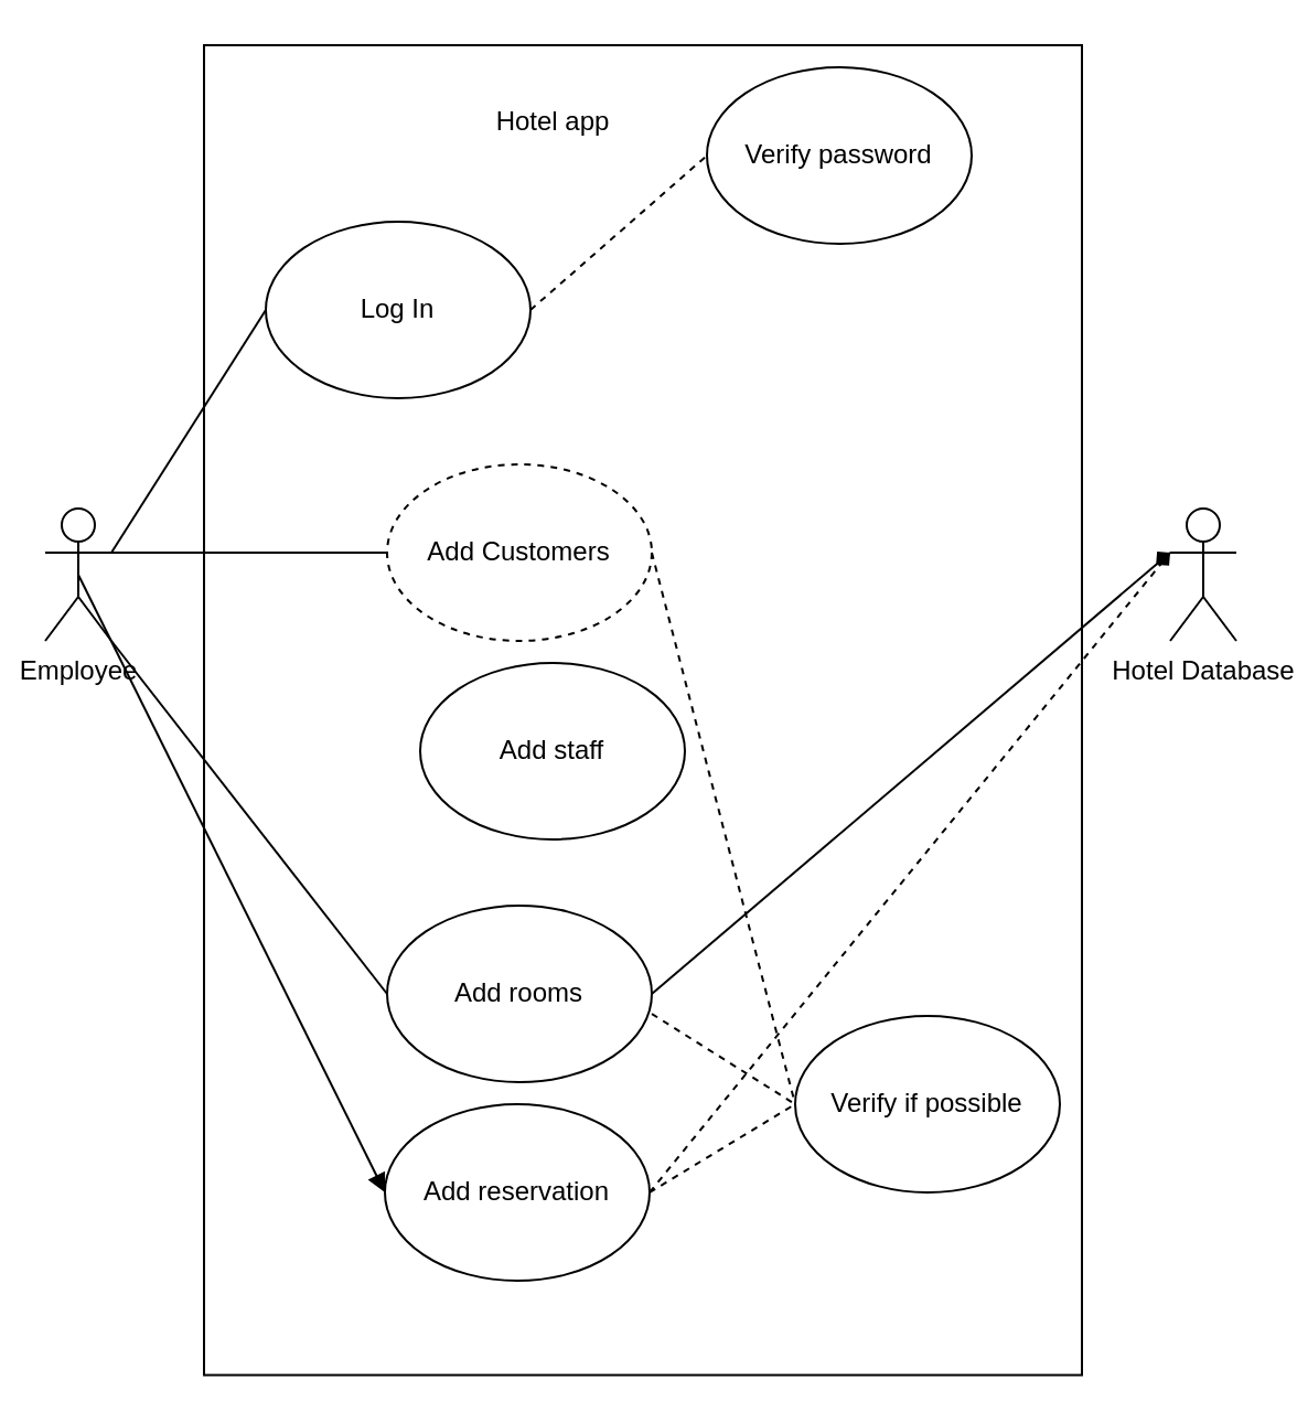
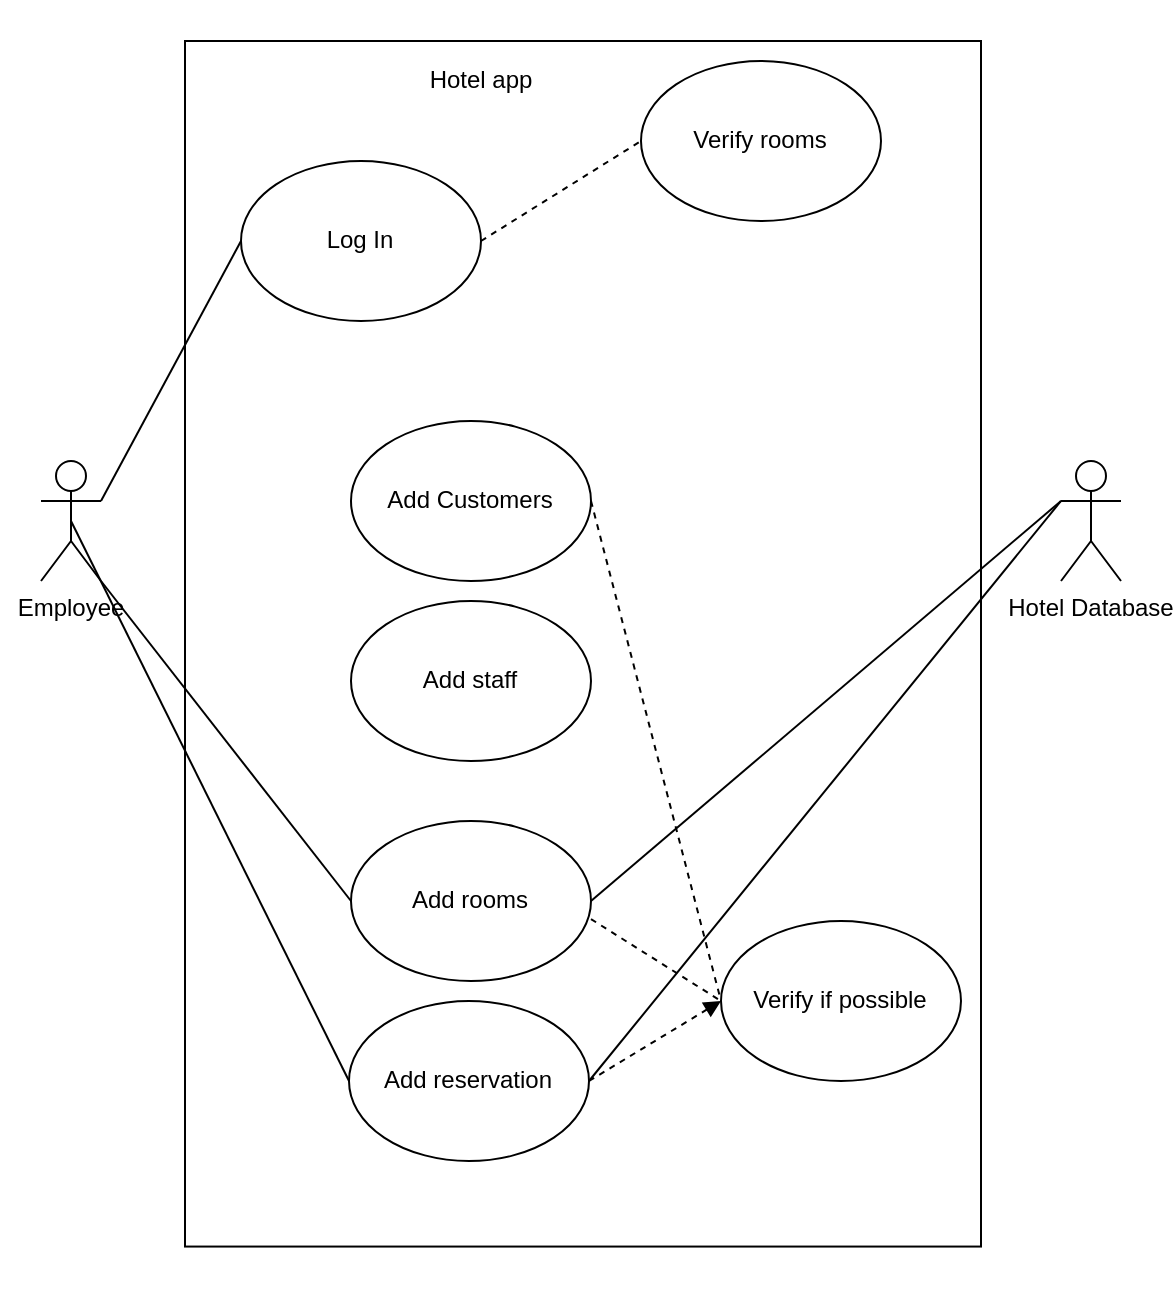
- <mxCell id="4" value="Hotel app" style="text;html=1;align=center;verticalAlign=middle;resizable=0;points=[];autosize=1;strokeColor=none;fillColor=none;" vertex="1" parent="1"><mxGeometry x="215" y="45" width="70" height="20" as="geometry" /></mxCell>
+ <mxCell id="4" value="Hotel app" style="text;html=1;align=center;verticalAlign=middle;resizable=0;points=[];autosize=1;strokeColor=none;fillColor=none;" vertex="1" parent="1"><mxGeometry x="205" y="30" width="70" height="20" as="geometry" /></mxCell>
- <mxCell id="11" value="Verify password" style="ellipse;whiteSpace=wrap;html=1;" vertex="1" parent="1"><mxGeometry x="320" y="30" width="120" height="80" as="geometry" /></mxCell>
+ <mxCell id="11" value="Verify rooms" style="ellipse;whiteSpace=wrap;html=1;" vertex="1" parent="1"><mxGeometry x="320" y="30" width="120" height="80" as="geometry" /></mxCell>
- <mxCell id="9" value="Log In" style="ellipse;whiteSpace=wrap;html=1;" vertex="1" parent="1"><mxGeometry x="120" y="100" width="120" height="80" as="geometry" /></mxCell>
+ <mxCell id="9" value="Log In" style="ellipse;whiteSpace=wrap;html=1;" vertex="1" parent="1"><mxGeometry x="120" y="80" width="120" height="80" as="geometry" /></mxCell>
- <mxCell id="14" value="" style="endArrow=none;html=1;rounded=0;exitX=1;exitY=0.333;exitDx=0;exitDy=0;exitPerimeter=0;entryX=0;entryY=0.5;entryDx=0;entryDy=0;" edge="1" parent="1" source="2" target="10"><mxGeometry width="50" height="50" relative="1" as="geometry"><mxPoint x="270" y="340" as="sourcePoint" /><mxPoint x="320" y="290" as="targetPoint" /></mxGeometry></mxCell>
- <mxCell id="10" value="Add Customers" style="ellipse;whiteSpace=wrap;html=1;dashed=1;" vertex="1" parent="1"><mxGeometry x="175" y="210" width="120" height="80" as="geometry" /></mxCell>
+ <mxCell id="10" value="Add Customers" style="ellipse;whiteSpace=wrap;html=1;" vertex="1" parent="1"><mxGeometry x="175" y="210" width="120" height="80" as="geometry" /></mxCell>
- <mxCell id="22" value="" style="endArrow=diamond;html=1;rounded=0;entryX=0;entryY=0.333;entryDx=0;entryDy=0;entryPerimeter=0;exitX=1;exitY=0.5;exitDx=0;exitDy=0;" edge="1" parent="1" source="7" target="5"><mxGeometry width="50" height="50" relative="1" as="geometry"><mxPoint x="270" y="340" as="sourcePoint" /><mxPoint x="320" y="290" as="targetPoint" /></mxGeometry></mxCell>
+ <mxCell id="22" value="" style="endArrow=none;html=1;rounded=0;entryX=0;entryY=0.333;entryDx=0;entryDy=0;entryPerimeter=0;exitX=1;exitY=0.5;exitDx=0;exitDy=0;" edge="1" parent="1" source="7" target="5"><mxGeometry width="50" height="50" relative="1" as="geometry"><mxPoint x="270" y="340" as="sourcePoint" /><mxPoint x="320" y="290" as="targetPoint" /></mxGeometry></mxCell>
- <mxCell id="6" value="Add staff" style="ellipse;whiteSpace=wrap;html=1;" vertex="1" parent="1"><mxGeometry x="190" y="300" width="120" height="80" as="geometry" /></mxCell>
+ <mxCell id="6" value="Add staff" style="ellipse;whiteSpace=wrap;html=1;" vertex="1" parent="1"><mxGeometry x="175" y="300" width="120" height="80" as="geometry" /></mxCell>
- <mxCell id="21" value="" style="endArrow=none;html=1;rounded=0;entryX=0;entryY=0.333;entryDx=0;entryDy=0;entryPerimeter=0;exitX=1;exitY=0.5;exitDx=0;exitDy=0;dashed=1;" edge="1" parent="1" source="8" target="5"><mxGeometry width="50" height="50" relative="1" as="geometry"><mxPoint x="270" y="340" as="sourcePoint" /><mxPoint x="320" y="290" as="targetPoint" /></mxGeometry></mxCell>
+ <mxCell id="21" value="" style="endArrow=none;html=1;rounded=0;entryX=0;entryY=0.333;entryDx=0;entryDy=0;entryPerimeter=0;exitX=1;exitY=0.5;exitDx=0;exitDy=0;" edge="1" parent="1" source="8" target="5"><mxGeometry width="50" height="50" relative="1" as="geometry"><mxPoint x="270" y="340" as="sourcePoint" /><mxPoint x="320" y="290" as="targetPoint" /></mxGeometry></mxCell>
- <mxCell id="19" value="" style="endArrow=none;dashed=1;html=1;rounded=0;entryX=0;entryY=0.5;entryDx=0;entryDy=0;exitX=1;exitY=0.5;exitDx=0;exitDy=0;" edge="1" parent="1" source="8" target="12"><mxGeometry width="50" height="50" relative="1" as="geometry"><mxPoint x="275" y="350" as="sourcePoint" /><mxPoint x="325" y="300" as="targetPoint" /></mxGeometry></mxCell>
+ <mxCell id="19" value="" style="endArrow=block;dashed=1;html=1;rounded=0;entryX=0;entryY=0.5;entryDx=0;entryDy=0;exitX=1;exitY=0.5;exitDx=0;exitDy=0;" edge="1" parent="1" source="8" target="12"><mxGeometry width="50" height="50" relative="1" as="geometry"><mxPoint x="275" y="350" as="sourcePoint" /><mxPoint x="325" y="300" as="targetPoint" /></mxGeometry></mxCell>
- <mxCell id="16" value="" style="endArrow=block;html=1;rounded=0;exitX=0.5;exitY=0.5;exitDx=0;exitDy=0;exitPerimeter=0;entryX=0;entryY=0.5;entryDx=0;entryDy=0;" edge="1" parent="1" source="2" target="8"><mxGeometry width="50" height="50" relative="1" as="geometry"><mxPoint x="270" y="340" as="sourcePoint" /><mxPoint x="320" y="290" as="targetPoint" /></mxGeometry></mxCell>
+ <mxCell id="16" value="" style="endArrow=none;html=1;rounded=0;exitX=0.5;exitY=0.5;exitDx=0;exitDy=0;exitPerimeter=0;entryX=0;entryY=0.5;entryDx=0;entryDy=0;" edge="1" parent="1" source="2" target="8"><mxGeometry width="50" height="50" relative="1" as="geometry"><mxPoint x="270" y="340" as="sourcePoint" /><mxPoint x="320" y="290" as="targetPoint" /></mxGeometry></mxCell>
